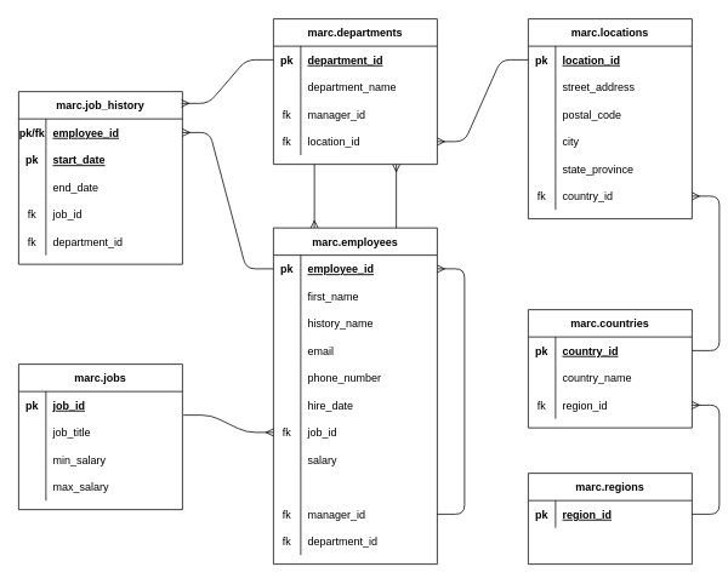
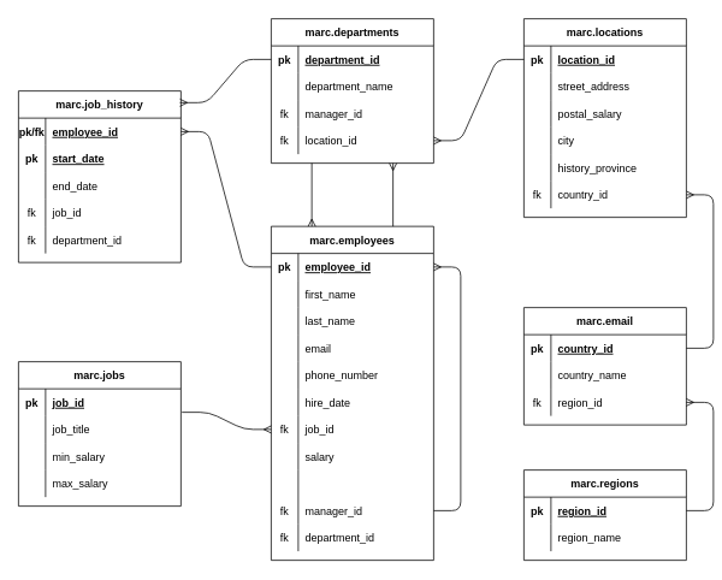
- <mxCell id="29" value="postal_code" style="shape=partialRectangle;connectable=0;fillColor=none;top=0;left=0;bottom=0;right=0;align=left;spacingLeft=6;overflow=hidden;" parent="27" vertex="1"><mxGeometry x="30" width="150" height="30" as="geometry" /></mxCell>
+ <mxCell id="29" value="postal_salary" style="shape=partialRectangle;connectable=0;fillColor=none;top=0;left=0;bottom=0;right=0;align=left;spacingLeft=6;overflow=hidden;" parent="27" vertex="1"><mxGeometry x="30" width="150" height="30" as="geometry" /></mxCell>
- <mxCell id="35" value="state_province" style="shape=partialRectangle;connectable=0;fillColor=none;top=0;left=0;bottom=0;right=0;align=left;spacingLeft=6;overflow=hidden;" parent="33" vertex="1"><mxGeometry x="30" width="150" height="30" as="geometry" /></mxCell>
+ <mxCell id="35" value="history_province" style="shape=partialRectangle;connectable=0;fillColor=none;top=0;left=0;bottom=0;right=0;align=left;spacingLeft=6;overflow=hidden;" parent="33" vertex="1"><mxGeometry x="30" width="150" height="30" as="geometry" /></mxCell>
- <mxCell id="63" value="history_name" style="shape=partialRectangle;connectable=0;fillColor=none;top=0;left=0;bottom=0;right=0;align=left;spacingLeft=6;overflow=hidden;" parent="61" vertex="1"><mxGeometry x="30" width="150" height="30" as="geometry" /></mxCell>
+ <mxCell id="63" value="last_name" style="shape=partialRectangle;connectable=0;fillColor=none;top=0;left=0;bottom=0;right=0;align=left;spacingLeft=6;overflow=hidden;" parent="61" vertex="1"><mxGeometry x="30" width="150" height="30" as="geometry" /></mxCell>
- <mxCell id="9" value="marc.countries" style="shape=table;startSize=30;container=1;collapsible=1;childLayout=tableLayout;fixedRows=1;rowLines=0;fontStyle=1;align=center;resizeLast=1;strokeColor=#000000;" parent="1" vertex="1"><mxGeometry x="580" y="340" width="180" height="130" as="geometry" /></mxCell>
+ <mxCell id="9" value="marc.email" style="shape=table;startSize=30;container=1;collapsible=1;childLayout=tableLayout;fixedRows=1;rowLines=0;fontStyle=1;align=center;resizeLast=1;strokeColor=#000000;" parent="1" vertex="1"><mxGeometry x="580" y="340" width="180" height="130" as="geometry" /></mxCell>
+ <mxCell id="8" value="region_name" style="shape=partialRectangle;connectable=0;fillColor=none;top=0;left=0;bottom=0;right=0;align=left;spacingLeft=6;overflow=hidden;" parent="6" vertex="1"><mxGeometry x="30" width="150" height="30" as="geometry" /></mxCell>
